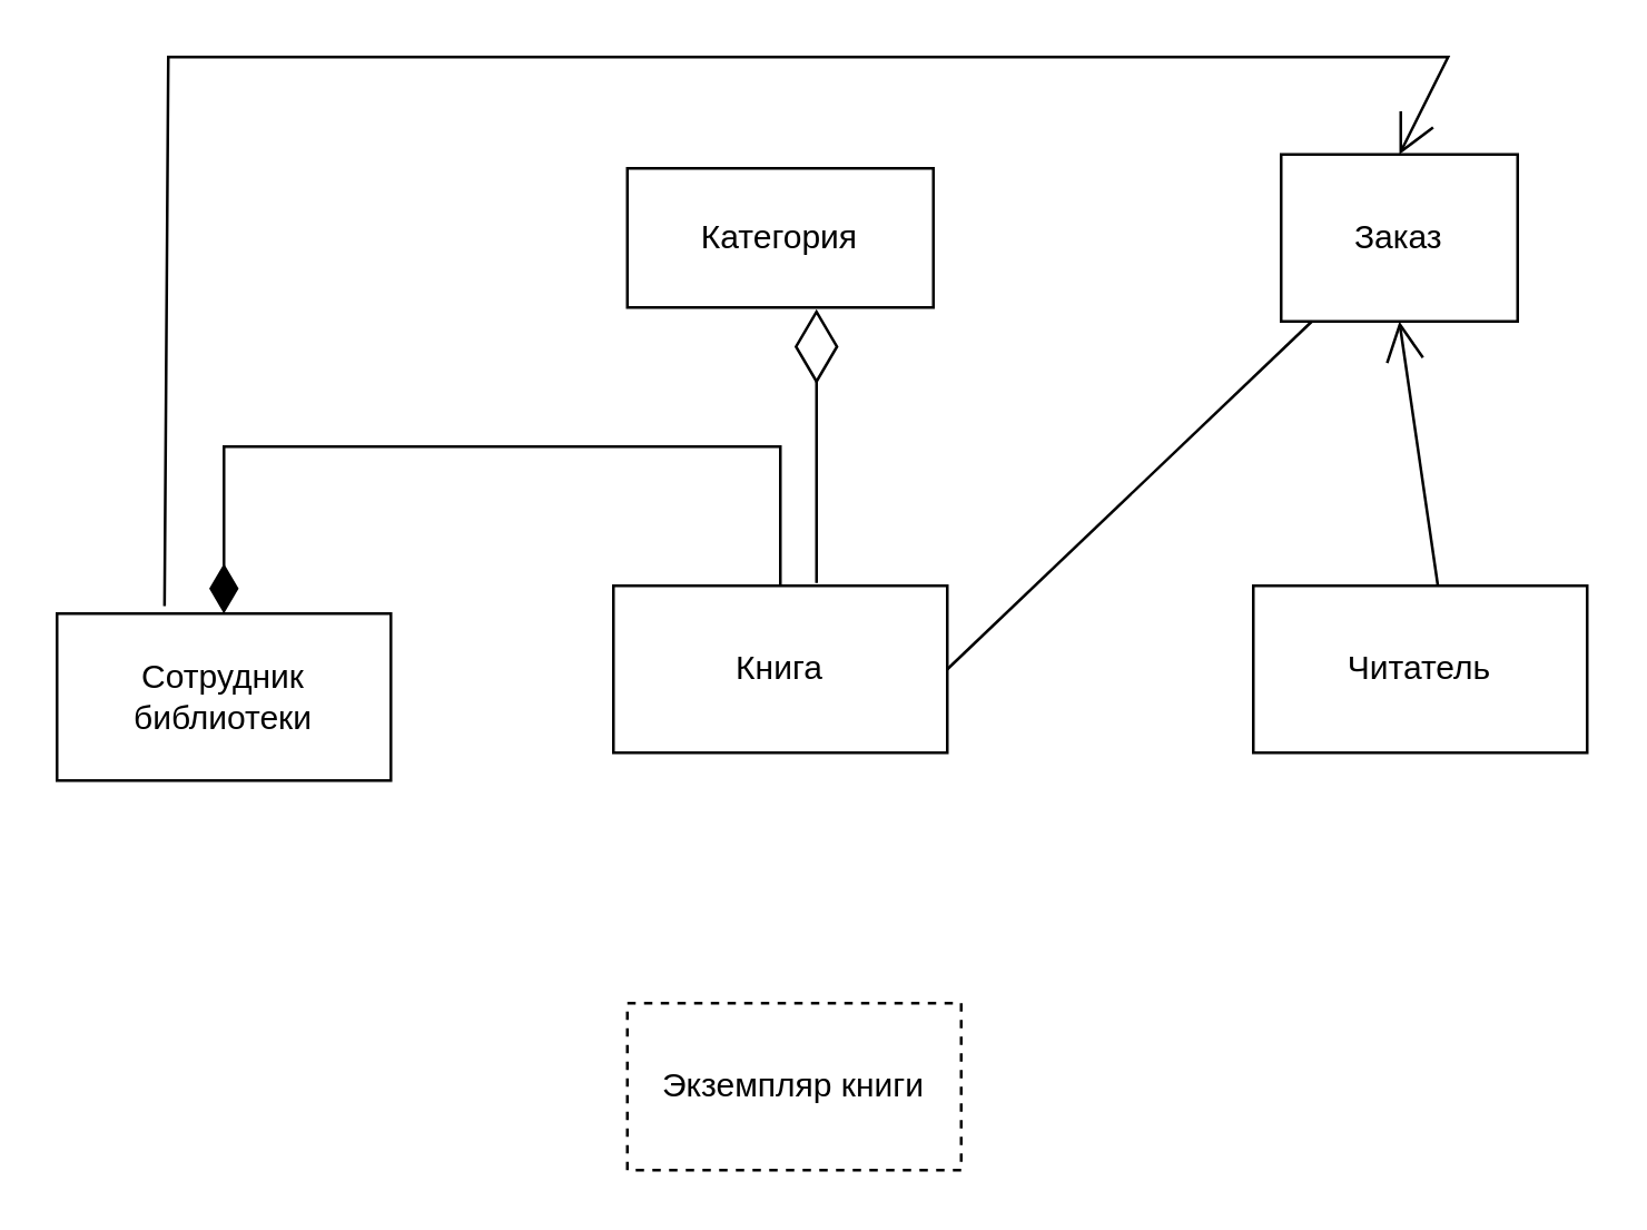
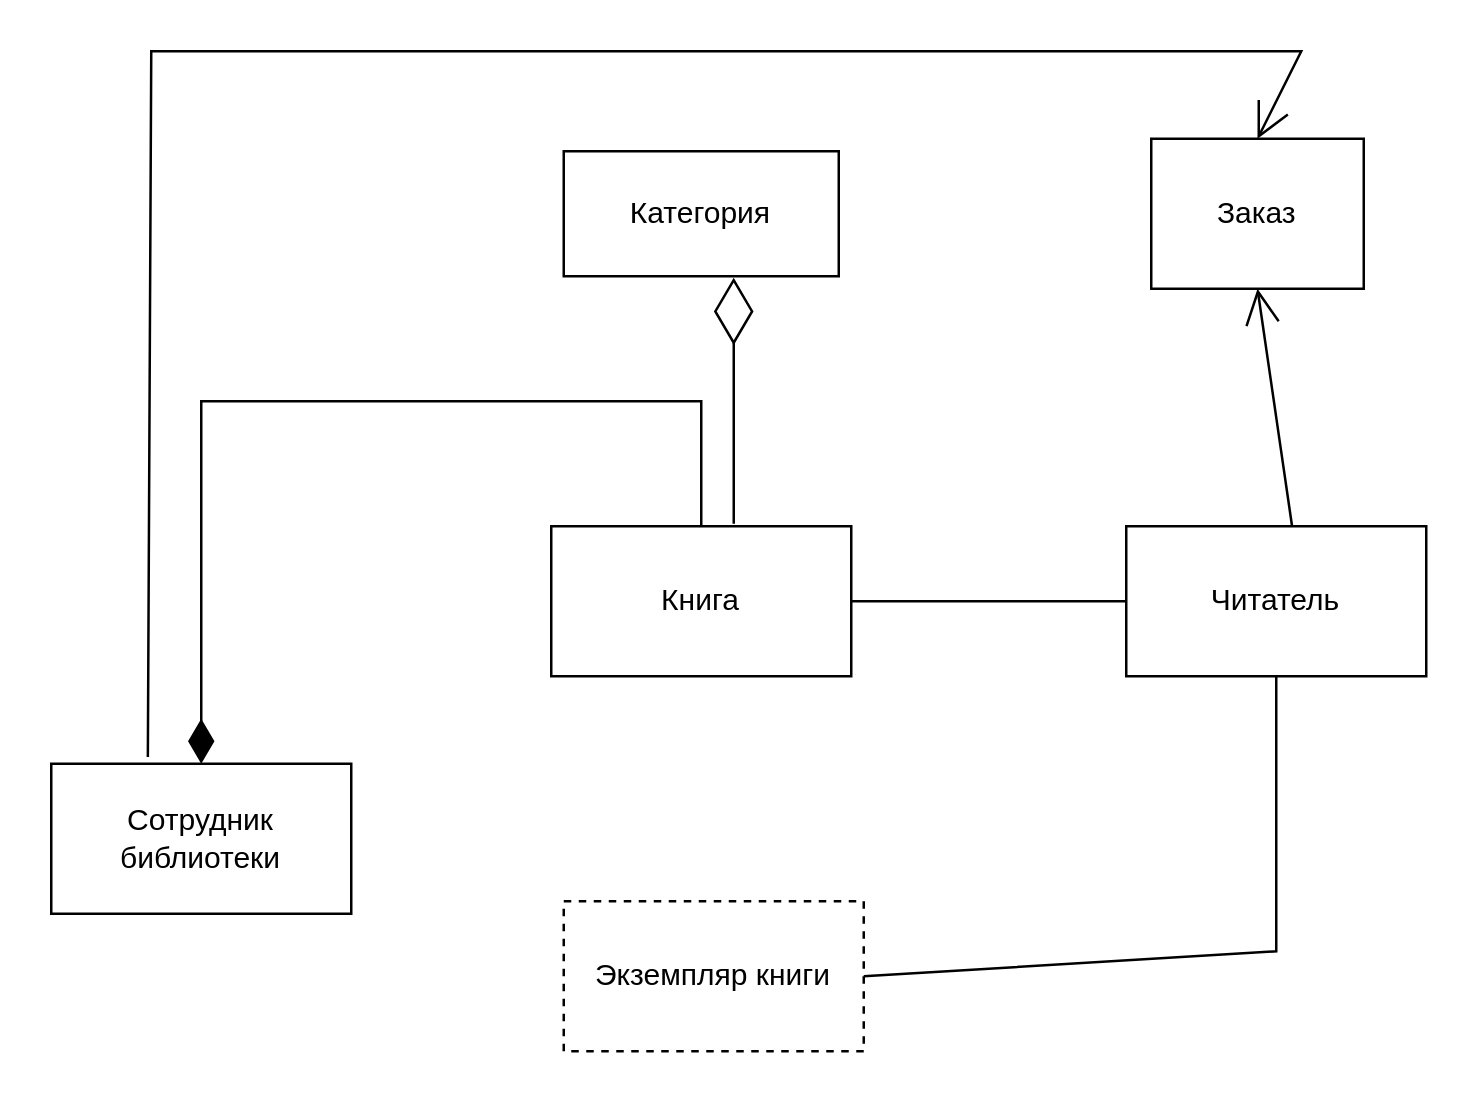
- <mxCell id="12" value="" style="endArrow=none;html=1;rounded=0;exitX=1;exitY=0.5;exitDx=0;exitDy=0;" parent="1" source="5" target="8" edge="1"><mxGeometry width="50" height="50" relative="1" as="geometry"><mxPoint x="410" y="240" as="sourcePoint" /><mxPoint x="460" y="190" as="targetPoint" /></mxGeometry></mxCell>
+ <mxCell id="12" value="" style="endArrow=none;html=1;rounded=0;exitX=1;exitY=0.5;exitDx=0;exitDy=0;entryX=0;entryY=0.5;entryDx=0;entryDy=0;" parent="1" source="5" target="4" edge="1"><mxGeometry width="50" height="50" relative="1" as="geometry"><mxPoint x="410" y="240" as="sourcePoint" /><mxPoint x="460" y="190" as="targetPoint" /></mxGeometry></mxCell>
- <mxCell id="7" value="Сотрудник библиотеки" style="rounded=0;whiteSpace=wrap;html=1;" parent="1" vertex="1"><mxGeometry x="20" y="220" width="120" height="60" as="geometry" /></mxCell>
+ <mxCell id="7" value="Сотрудник библиотеки" style="rounded=0;whiteSpace=wrap;html=1;" parent="1" vertex="1"><mxGeometry x="20" y="305" width="120" height="60" as="geometry" /></mxCell>
+ <mxCell id="13" value="" style="endArrow=none;html=1;rounded=0;entryX=0.5;entryY=1;entryDx=0;entryDy=0;exitX=1;exitY=0.5;exitDx=0;exitDy=0;" parent="1" source="6" target="4" edge="1"><mxGeometry width="50" height="50" relative="1" as="geometry"><mxPoint x="410" y="240" as="sourcePoint" /><mxPoint x="460" y="190" as="targetPoint" /><Array as="points"><mxPoint x="510" y="380" /></Array></mxGeometry></mxCell>
